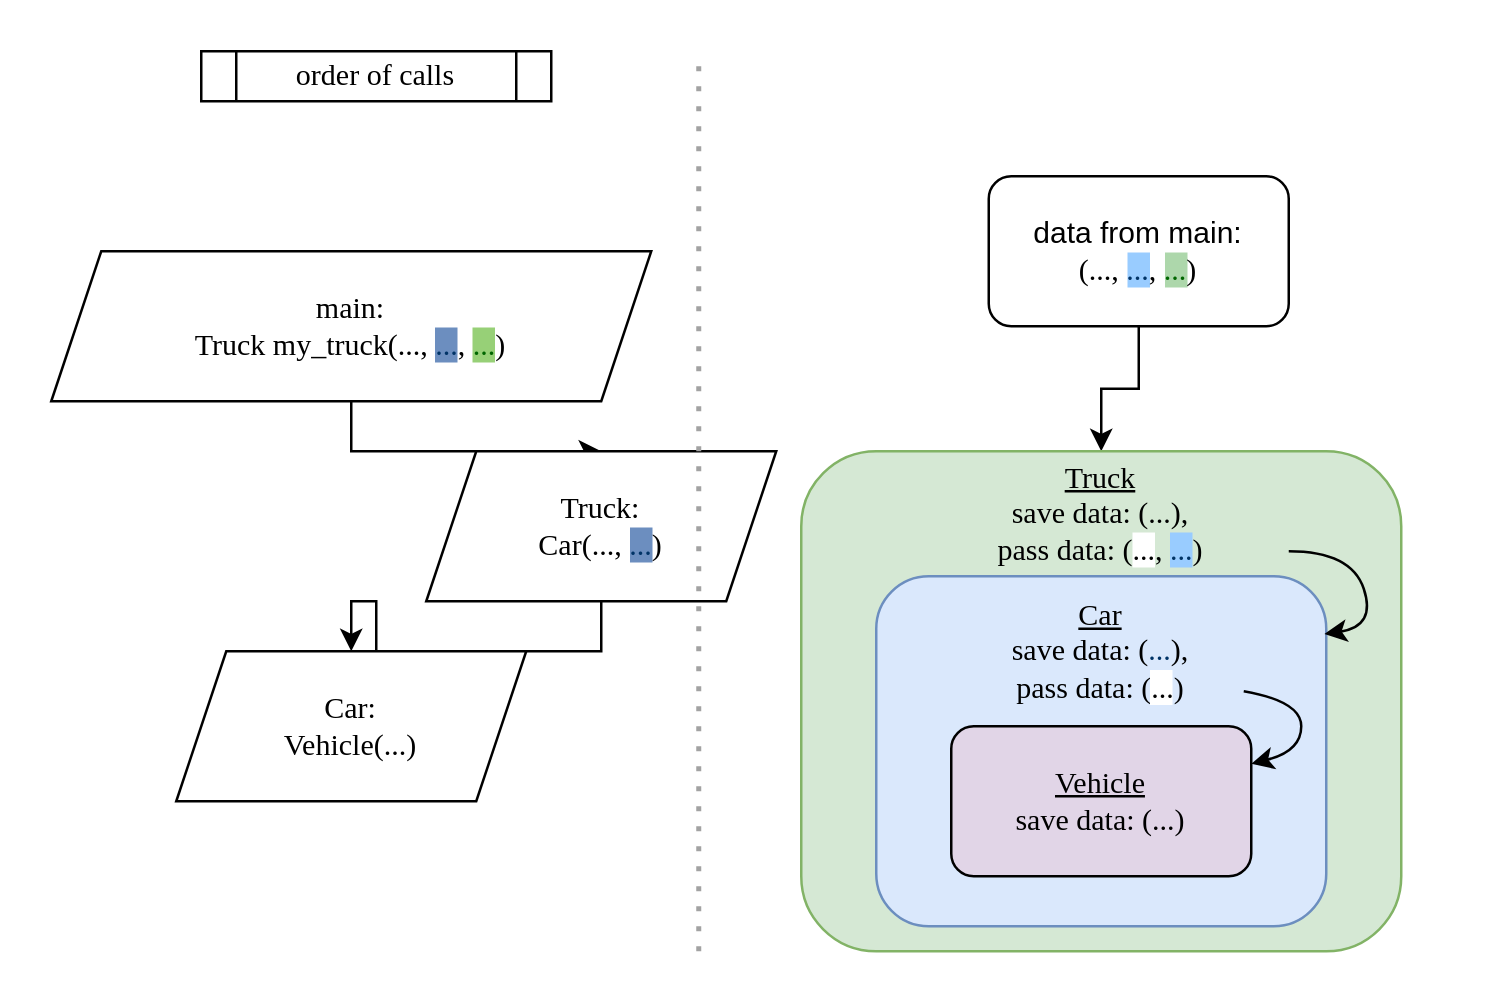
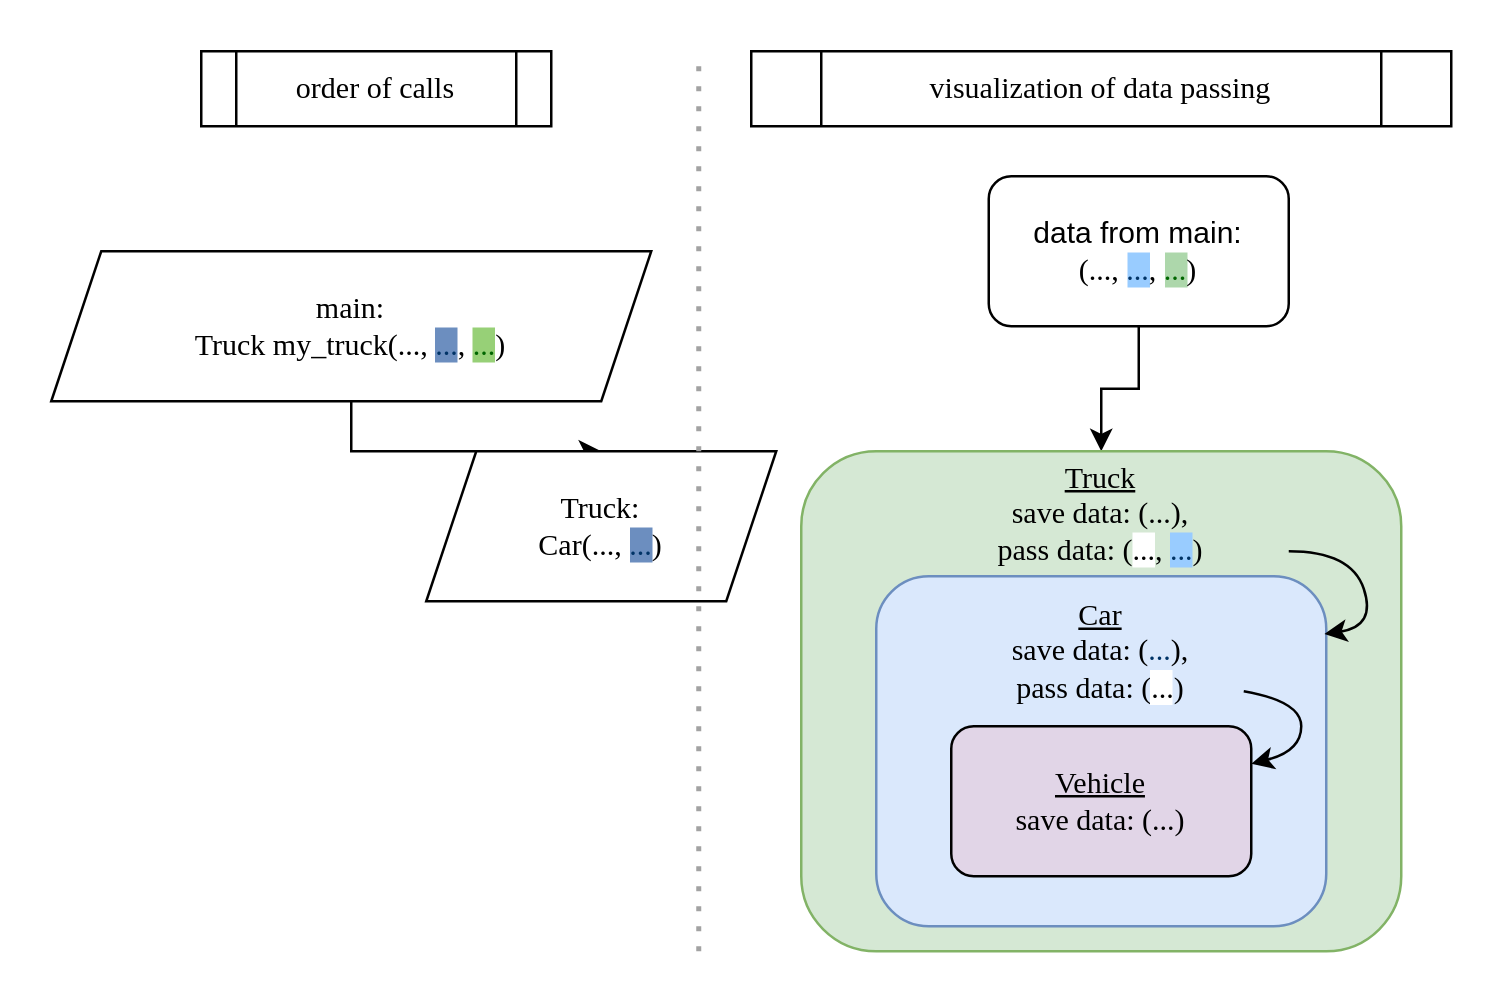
- <mxCell id="7" value="&lt;font face=&quot;Hack&quot;&gt;order of calls&lt;/font&gt;" style="shape=process;whiteSpace=wrap;html=1;backgroundOutline=1;" parent="1" vertex="1"><mxGeometry x="80" y="20" width="140" height="20" as="geometry" /></mxCell>
+ <mxCell id="7" value="&lt;font face=&quot;Hack&quot;&gt;order of calls&lt;/font&gt;" style="shape=process;whiteSpace=wrap;html=1;backgroundOutline=1;" parent="1" vertex="1"><mxGeometry x="80" y="20" width="140" height="30" as="geometry" /></mxCell>
+ <mxCell id="8" value="&lt;font face=&quot;Hack&quot;&gt;visualization of data passing&lt;/font&gt;" style="shape=process;whiteSpace=wrap;html=1;backgroundOutline=1;" parent="1" vertex="1"><mxGeometry x="300" y="20" width="280" height="30" as="geometry" /></mxCell>
- <mxCell id="4" style="edgeStyle=orthogonalEdgeStyle;rounded=0;orthogonalLoop=1;jettySize=auto;html=1;exitX=0.5;exitY=1;exitDx=0;exitDy=0;entryX=0.5;entryY=0;entryDx=0;entryDy=0;" parent="1" source="5" target="6" edge="1"><mxGeometry relative="1" as="geometry" /></mxCell>
- <mxCell id="6" value="&lt;font face=&quot;Hack&quot;&gt;Car:&lt;/font&gt;&lt;div&gt;&lt;font face=&quot;Hack&quot;&gt;Vehicle(...)&lt;/font&gt;&lt;/div&gt;" style="shape=parallelogram;perimeter=parallelogramPerimeter;whiteSpace=wrap;html=1;fixedSize=1;" parent="1" vertex="1"><mxGeometry x="70" y="260" width="140" height="60" as="geometry" /></mxCell>
